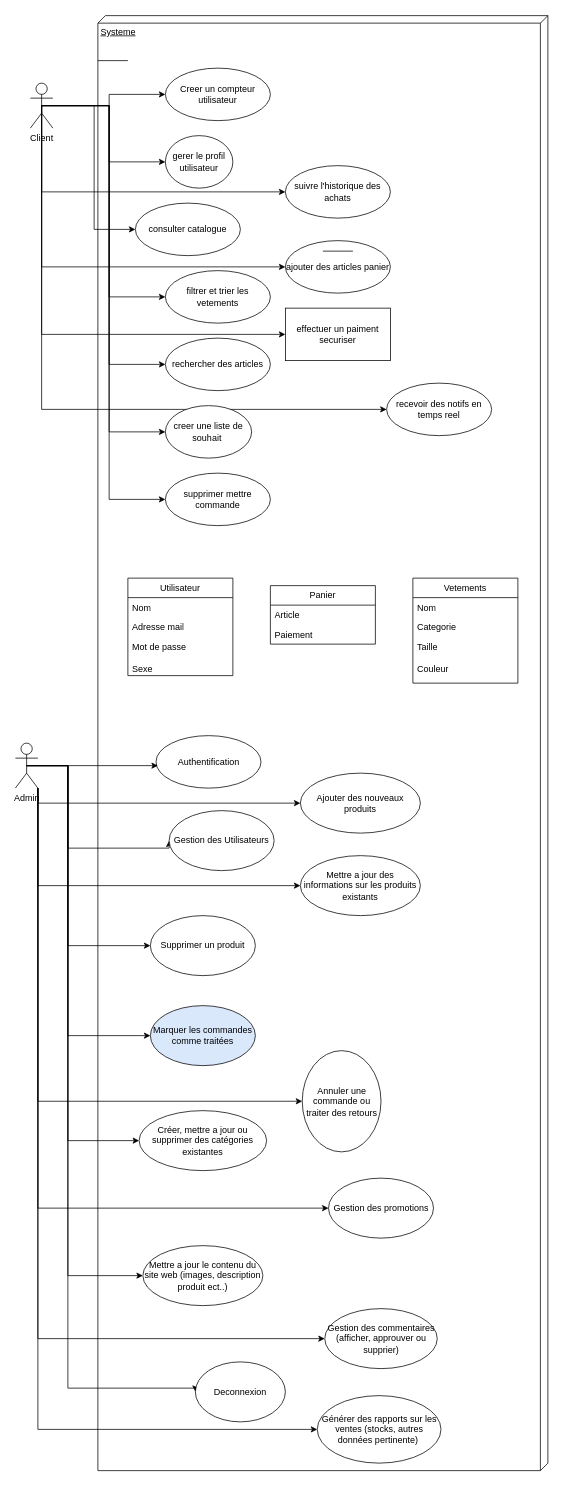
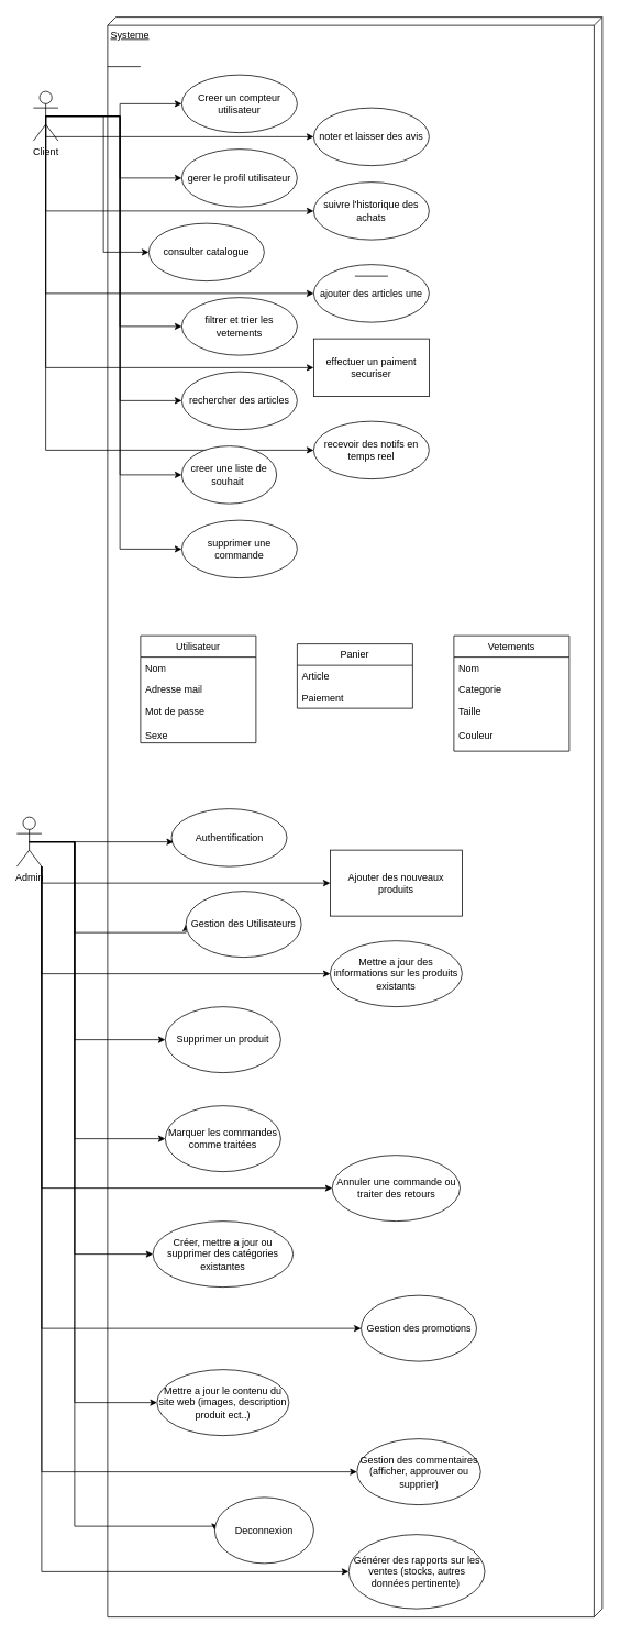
+ <mxCell id="10" style="edgeStyle=orthogonalEdgeStyle;rounded=0;orthogonalLoop=1;jettySize=auto;html=1;exitX=0.5;exitY=0.5;exitDx=0;exitDy=0;exitPerimeter=0;entryX=0;entryY=0.5;entryDx=0;entryDy=0;" parent="1" source="15" target="35" edge="1"><mxGeometry relative="1" as="geometry"><Array as="points"><mxPoint x="55" y="165" /></Array></mxGeometry></mxCell>
+ <mxCell id="35" value="noter et laisser des avis" style="ellipse;whiteSpace=wrap;html=1;" parent="1" vertex="1"><mxGeometry x="380" y="130" width="140" height="70" as="geometry" /></mxCell>
- <mxCell id="29" value="gerer le profil utilisateur" style="ellipse;whiteSpace=wrap;html=1;" parent="1" vertex="1"><mxGeometry x="220" y="180" width="90" height="70" as="geometry" /></mxCell>
+ <mxCell id="29" value="gerer le profil utilisateur" style="ellipse;whiteSpace=wrap;html=1;" parent="1" vertex="1"><mxGeometry x="220" y="180" width="140" height="70" as="geometry" /></mxCell>
- <mxCell id="36" value="ajouter des articles panier" style="ellipse;whiteSpace=wrap;html=1;" parent="1" vertex="1"><mxGeometry x="380" y="320" width="140" height="70" as="geometry" /></mxCell>
+ <mxCell id="36" value="ajouter des articles une" style="ellipse;whiteSpace=wrap;html=1;" parent="1" vertex="1"><mxGeometry x="380" y="320" width="140" height="70" as="geometry" /></mxCell>
- <mxCell id="39" value="recevoir des notifs en temps reel" style="ellipse;whiteSpace=wrap;html=1;" parent="1" vertex="1"><mxGeometry x="515" y="510" width="140" height="70" as="geometry" /></mxCell>
+ <mxCell id="39" value="recevoir des notifs en temps reel" style="ellipse;whiteSpace=wrap;html=1;" parent="1" vertex="1"><mxGeometry x="380" y="510" width="140" height="70" as="geometry" /></mxCell>
- <mxCell id="40" value="supprimer mettre commande" style="ellipse;whiteSpace=wrap;html=1;" parent="1" vertex="1"><mxGeometry x="220" y="630" width="140" height="70" as="geometry" /></mxCell>
+ <mxCell id="40" value="supprimer une commande" style="ellipse;whiteSpace=wrap;html=1;" parent="1" vertex="1"><mxGeometry x="220" y="630" width="140" height="70" as="geometry" /></mxCell>
- <mxCell id="56" value="Ajouter des nouveaux produits" style="ellipse;whiteSpace=wrap;html=1;" parent="1" vertex="1"><mxGeometry x="400" y="1030" width="160" height="80" as="geometry" /></mxCell>
+ <mxCell id="56" value="Ajouter des nouveaux produits" style="whiteSpace=wrap;html=1;rounded=0;" parent="1" vertex="1"><mxGeometry x="400" y="1030" width="160" height="80" as="geometry" /></mxCell>
- <mxCell id="59" value="Marquer les commandes comme traitées" style="ellipse;whiteSpace=wrap;html=1;fillColor=#dae8fc;" parent="1" vertex="1"><mxGeometry x="200" y="1340" width="140" height="80" as="geometry" /></mxCell>
+ <mxCell id="59" value="Marquer les commandes comme traitées" style="ellipse;whiteSpace=wrap;html=1;" parent="1" vertex="1"><mxGeometry x="200" y="1340" width="140" height="80" as="geometry" /></mxCell>
- <mxCell id="60" value="Annuler une commande ou traiter des retours" style="ellipse;whiteSpace=wrap;html=1;" parent="1" vertex="1"><mxGeometry x="402.5" y="1400" width="105" height="135" as="geometry" /></mxCell>
+ <mxCell id="60" value="Annuler une commande ou traiter des retours" style="ellipse;whiteSpace=wrap;html=1;" parent="1" vertex="1"><mxGeometry x="402.5" y="1400" width="155" height="80" as="geometry" /></mxCell>
